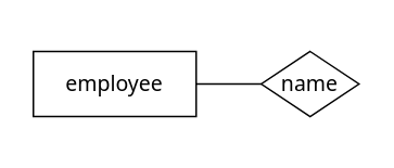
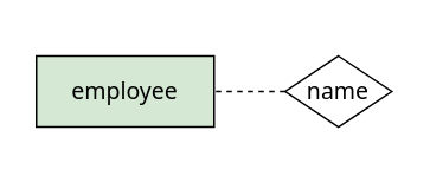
- <mxCell id="4" value="employee" style="whiteSpace=wrap;html=1;align=center;fontSize=13;fontFamily=Noto Sans;fontSource=https%3A%2F%2Ffonts.googleapis.com%2Fcss%3Ffamily%3DNoto%2BSans;" parent="1" vertex="1"><mxGeometry x="20" y="31" width="100" height="40" as="geometry" /></mxCell>
+ <mxCell id="4" value="employee" style="whiteSpace=wrap;html=1;align=center;fontSize=13;fontFamily=Noto Sans;fontSource=https%3A%2F%2Ffonts.googleapis.com%2Fcss%3Ffamily%3DNoto%2BSans;fillColor=#d5e8d4;" parent="1" vertex="1"><mxGeometry x="20" y="31" width="100" height="40" as="geometry" /></mxCell>
- <mxCell id="6" value="" style="endArrow=none;html=1;rounded=0;exitX=0;exitY=0.5;exitDx=0;exitDy=0;entryX=1;entryY=0.5;entryDx=0;entryDy=0;fontSize=13;fontFamily=Noto Sans;fontSource=https%3A%2F%2Ffonts.googleapis.com%2Fcss%3Ffamily%3DNoto%2BSans;" parent="1" source="5" target="4" edge="1"><mxGeometry relative="1" as="geometry"><mxPoint x="-20" y="7" as="sourcePoint" /><mxPoint x="-16.111" y="77" as="targetPoint" /></mxGeometry></mxCell>
+ <mxCell id="6" value="" style="endArrow=none;html=1;rounded=0;exitX=0;exitY=0.5;exitDx=0;exitDy=0;entryX=1;entryY=0.5;entryDx=0;entryDy=0;fontSize=13;fontFamily=Noto Sans;fontSource=https%3A%2F%2Ffonts.googleapis.com%2Fcss%3Ffamily%3DNoto%2BSans;dashed=1;" parent="1" source="5" target="4" edge="1"><mxGeometry relative="1" as="geometry"><mxPoint x="-20" y="7" as="sourcePoint" /><mxPoint x="-16.111" y="77" as="targetPoint" /></mxGeometry></mxCell>
